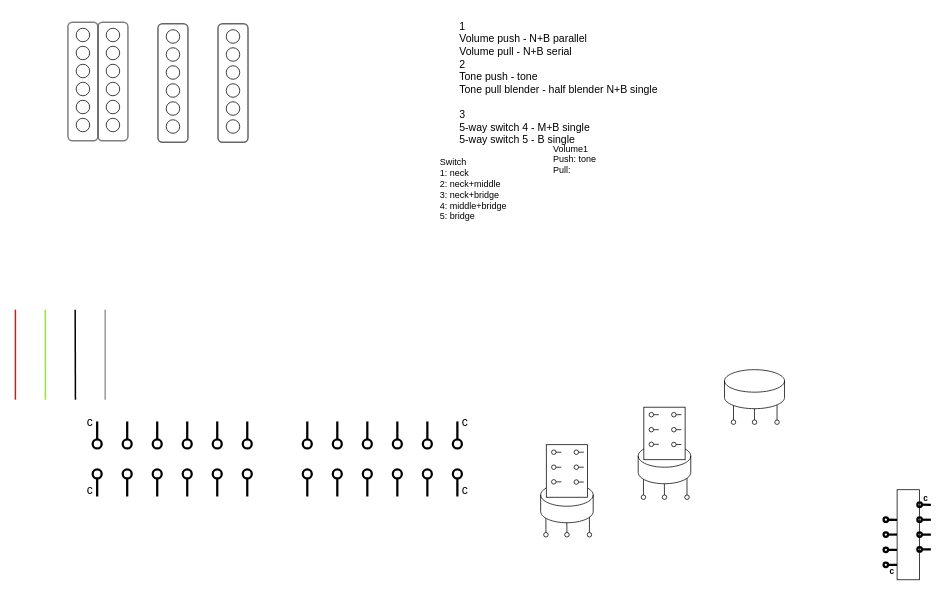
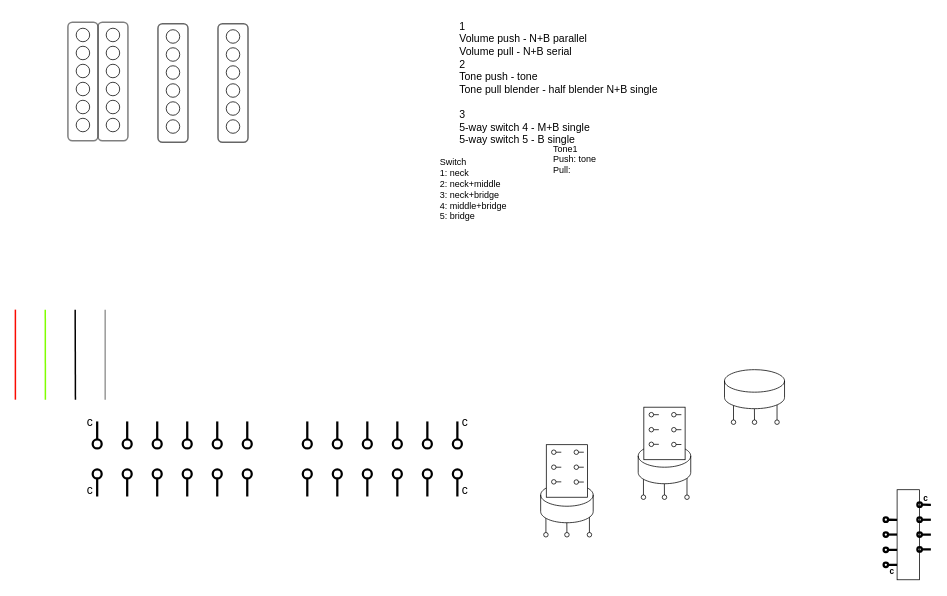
- <mxCell id="45" value="Volume1&lt;br&gt;Push: tone&lt;br&gt;Pull:&amp;nbsp;" style="text;html=1;align=left;verticalAlign=middle;resizable=0;points=[];autosize=1;strokeColor=none;fillColor=none;" parent="1" vertex="1"><mxGeometry x="735" y="187" width="70" height="50" as="geometry" /></mxCell>
+ <mxCell id="45" value="Tone1&lt;br&gt;Push: tone&lt;br&gt;Pull:&amp;nbsp;" style="text;html=1;align=left;verticalAlign=middle;resizable=0;points=[];autosize=1;strokeColor=none;fillColor=none;" parent="1" vertex="1"><mxGeometry x="735" y="187" width="70" height="50" as="geometry" /></mxCell>
